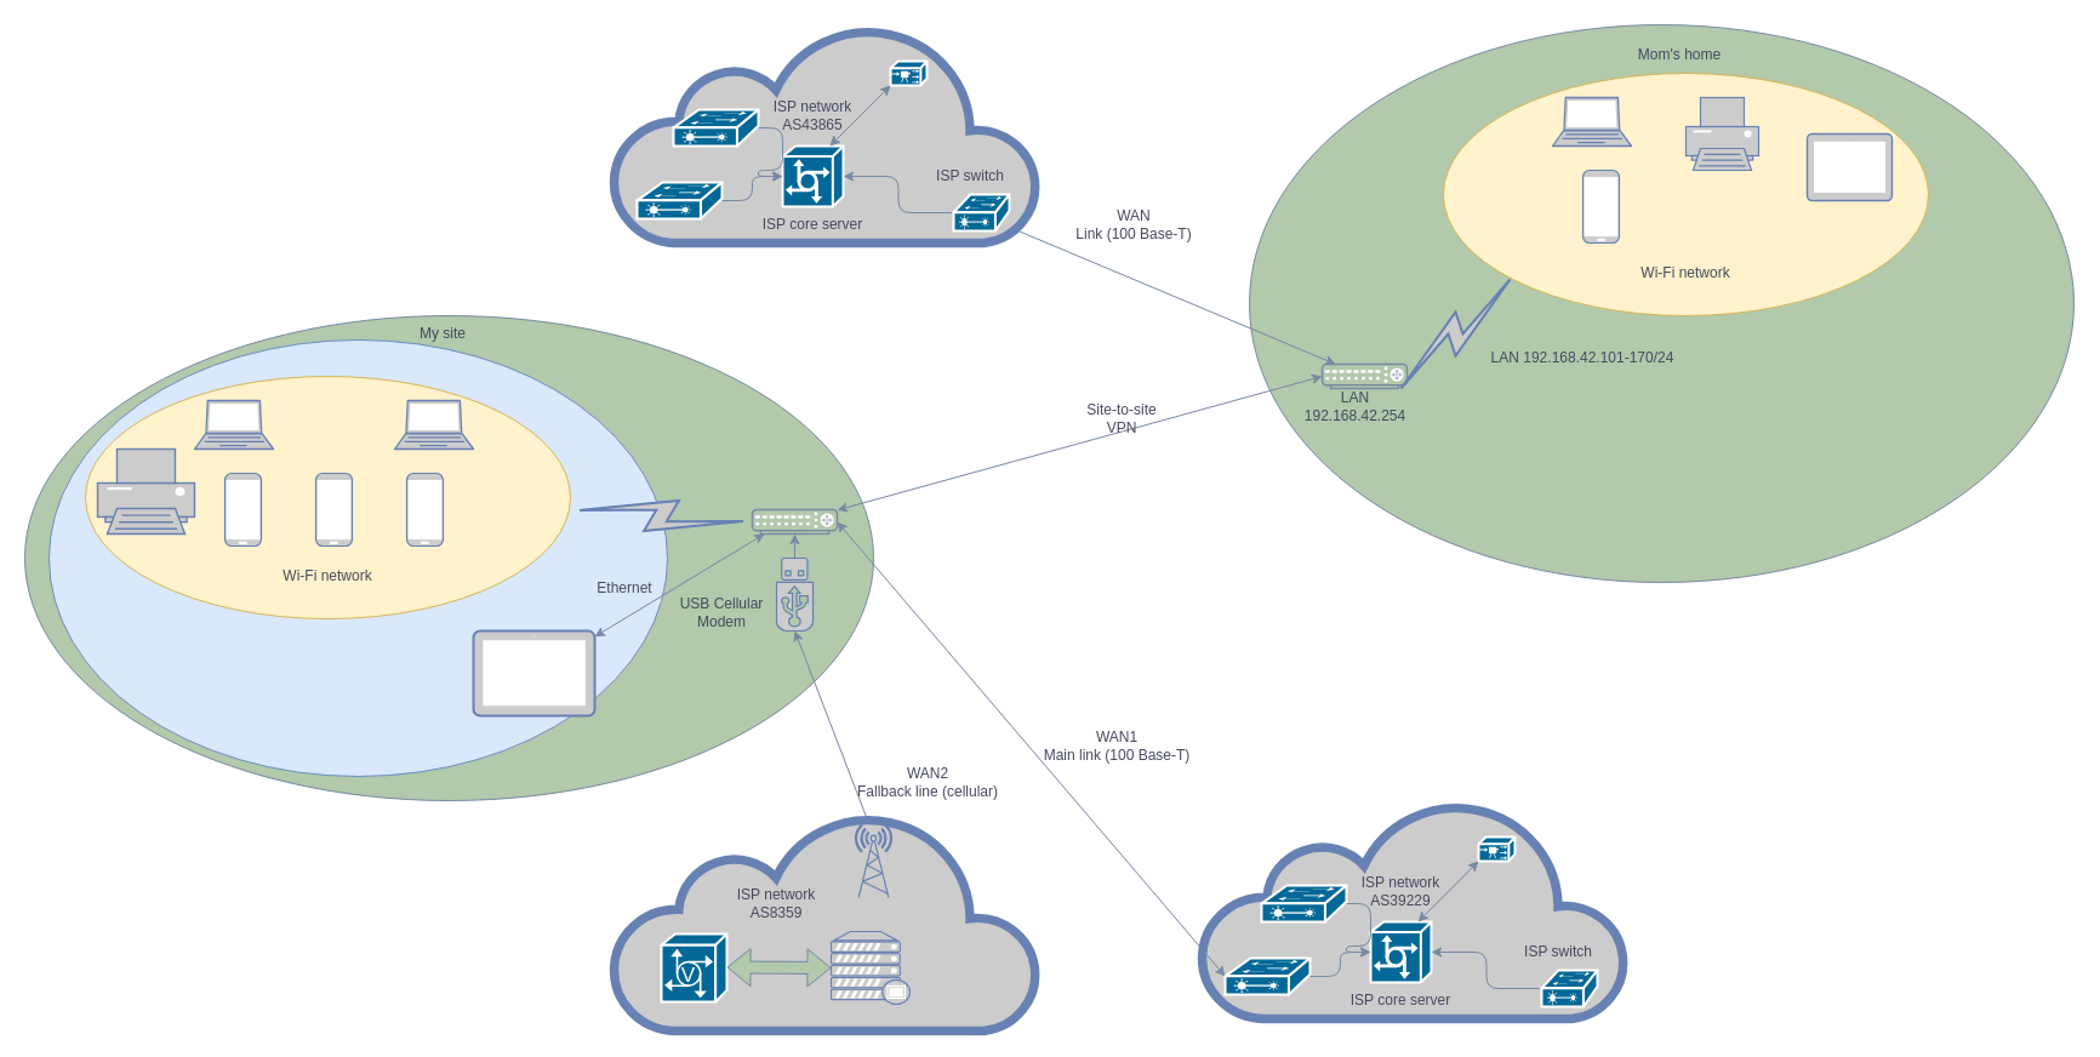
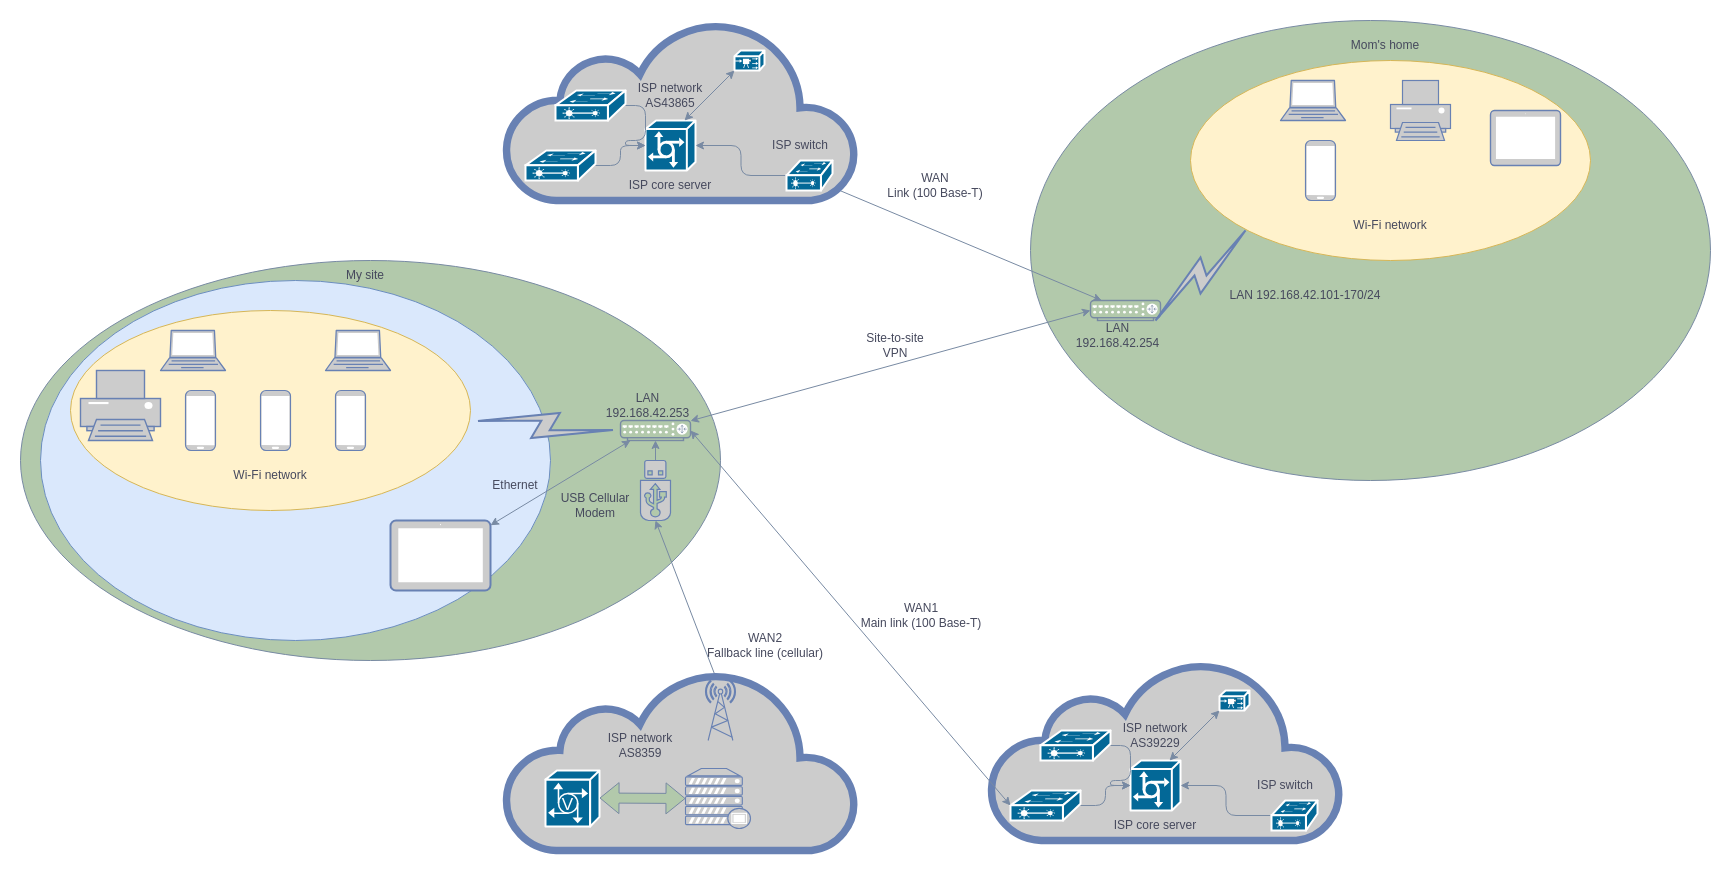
- <mxCell id="8" value="Site-to-site&lt;br&gt;VPN" style="text;html=1;strokeColor=none;fillColor=none;align=center;verticalAlign=middle;whiteSpace=wrap;rounded=0;fontColor=#46495D;" vertex="1" parent="1"><mxGeometry x="880" y="330" width="90" height="30" as="geometry" /></mxCell>
+ <mxCell id="8" value="Site-to-site&lt;br&gt;VPN" style="text;html=1;strokeColor=none;fillColor=none;align=center;verticalAlign=middle;whiteSpace=wrap;rounded=0;fontColor=#46495D;" vertex="1" parent="1"><mxGeometry x="850" y="330" width="90" height="30" as="geometry" /></mxCell>
+ <mxCell id="69" value="LAN&lt;br&gt;192.168.42.253" style="text;html=1;strokeColor=none;fillColor=none;align=center;verticalAlign=middle;whiteSpace=wrap;rounded=0;fontColor=#46495D;" vertex="1" parent="1"><mxGeometry x="575" y="390" width="145" height="30" as="geometry" /></mxCell>
